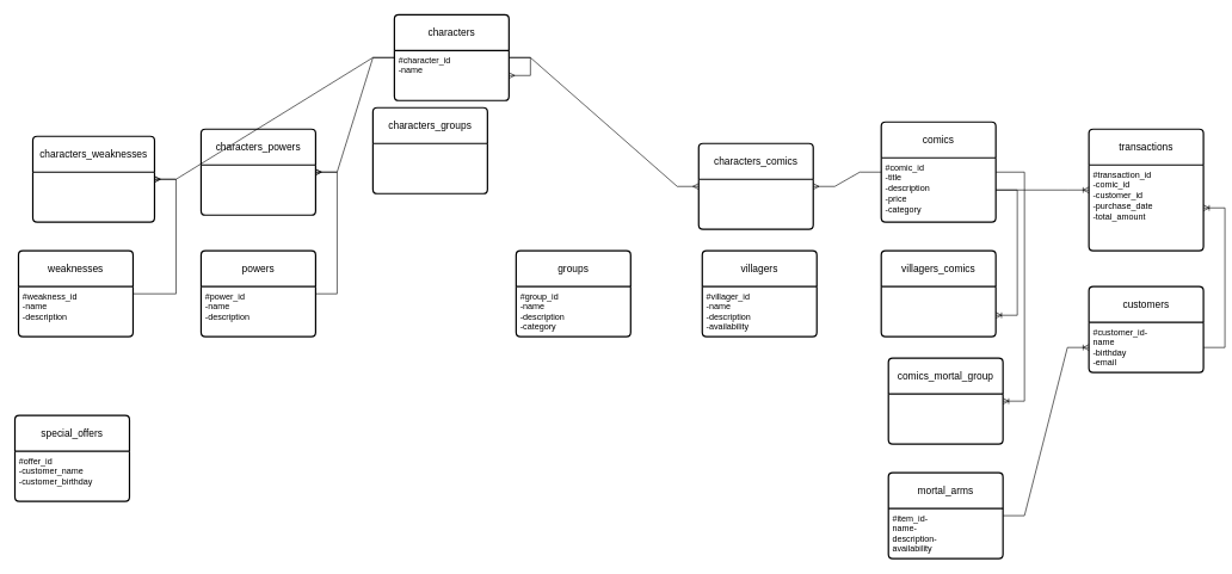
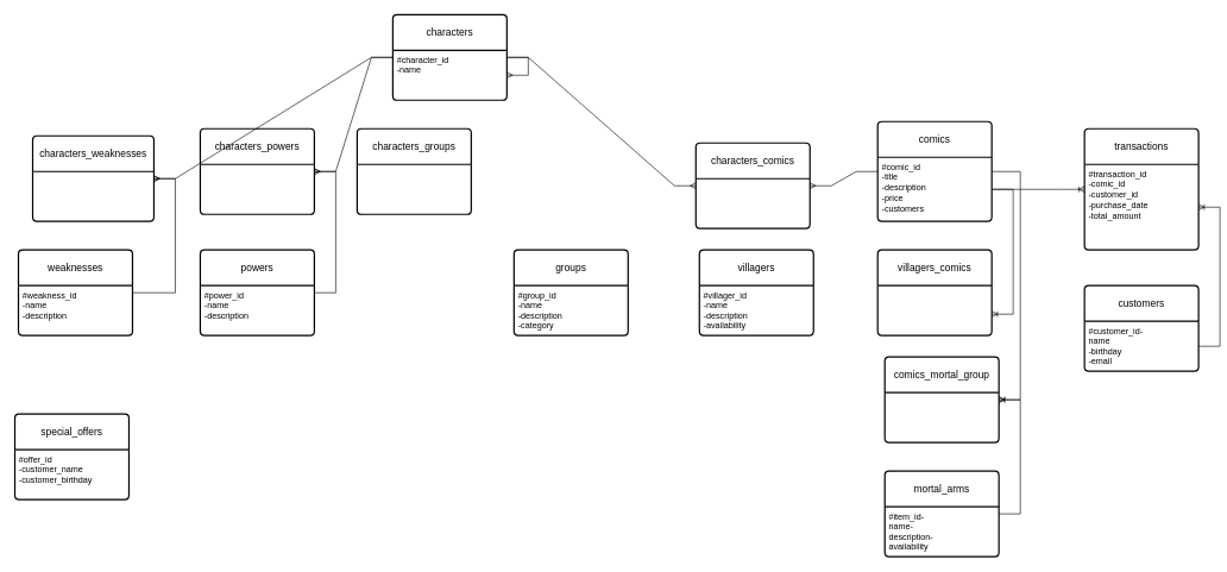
- <mxCell id="22" value="characters_groups" style="swimlane;childLayout=stackLayout;horizontal=1;startSize=50;horizontalStack=0;rounded=1;fontSize=14;fontStyle=0;strokeWidth=2;resizeParent=0;resizeLast=1;shadow=0;dashed=0;align=center;arcSize=4;whiteSpace=wrap;html=1;" parent="1" vertex="1"><mxGeometry x="520" y="150" width="160" height="120" as="geometry" /></mxCell>
+ <mxCell id="22" value="characters_groups" style="swimlane;childLayout=stackLayout;horizontal=1;startSize=50;horizontalStack=0;rounded=1;fontSize=14;fontStyle=0;strokeWidth=2;resizeParent=0;resizeLast=1;shadow=0;dashed=0;align=center;arcSize=4;whiteSpace=wrap;html=1;" parent="1" vertex="1"><mxGeometry x="500" y="180" width="160" height="120" as="geometry" /></mxCell>
- <mxCell id="17" value="#comic_id&lt;div&gt;-title&lt;/div&gt;&lt;div&gt;-description&lt;/div&gt;&lt;div&gt;-price&lt;/div&gt;&lt;div&gt;-category&lt;/div&gt;" style="align=left;strokeColor=none;fillColor=none;spacingLeft=4;fontSize=12;verticalAlign=top;resizable=0;rotatable=0;part=1;html=1;" parent="16" vertex="1"><mxGeometry y="50" width="160" height="90" as="geometry" /></mxCell>
+ <mxCell id="17" value="#comic_id&lt;div&gt;-title&lt;/div&gt;&lt;div&gt;-description&lt;/div&gt;&lt;div&gt;-price&lt;/div&gt;&lt;div&gt;-customers&lt;/div&gt;" style="align=left;strokeColor=none;fillColor=none;spacingLeft=4;fontSize=12;verticalAlign=top;resizable=0;rotatable=0;part=1;html=1;" parent="16" vertex="1"><mxGeometry y="50" width="160" height="90" as="geometry" /></mxCell>
- <mxCell id="35" value="" style="edgeStyle=entityRelationEdgeStyle;fontSize=12;html=1;endArrow=ERoneToMany;rounded=0;" parent="1" source="8" target="15" edge="1"><mxGeometry width="100" height="100" relative="1" as="geometry"><mxPoint x="1040" y="720" as="sourcePoint" /><mxPoint x="1140" y="620" as="targetPoint" /></mxGeometry></mxCell>
+ <mxCell id="35" value="" style="edgeStyle=entityRelationEdgeStyle;fontSize=12;html=1;endArrow=ERoneToMany;rounded=0;" parent="1" source="8" target="26" edge="1"><mxGeometry width="100" height="100" relative="1" as="geometry"><mxPoint x="1040" y="720" as="sourcePoint" /><mxPoint x="1140" y="620" as="targetPoint" /></mxGeometry></mxCell>
